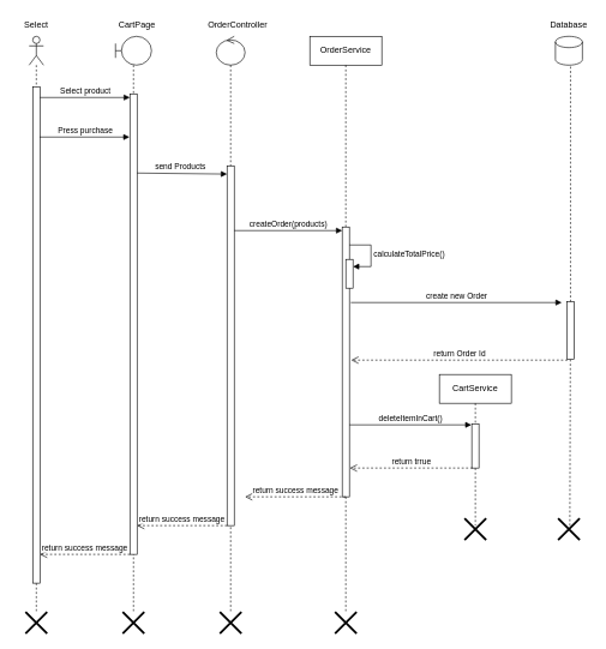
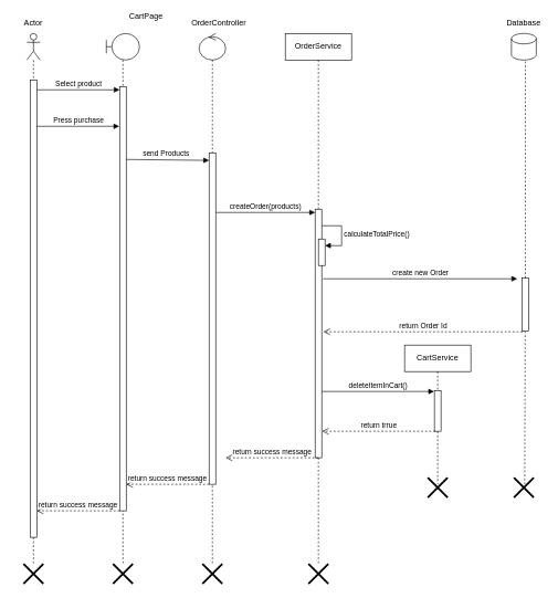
- <mxCell id="4" value="Select" style="text;html=1;strokeColor=none;fillColor=none;align=center;verticalAlign=middle;whiteSpace=wrap;rounded=0;" parent="1" vertex="1"><mxGeometry x="20" y="20" width="60" height="30" as="geometry" /></mxCell>
+ <mxCell id="4" value="Actor" style="text;html=1;strokeColor=none;fillColor=none;align=center;verticalAlign=middle;whiteSpace=wrap;rounded=0;" parent="1" vertex="1"><mxGeometry x="20" y="20" width="60" height="30" as="geometry" /></mxCell>
- <mxCell id="7" value="CartPage" style="text;html=1;strokeColor=none;fillColor=none;align=center;verticalAlign=middle;whiteSpace=wrap;rounded=0;" parent="1" vertex="1"><mxGeometry x="160" y="20" width="60" height="30" as="geometry" /></mxCell>
+ <mxCell id="7" value="CartPage" style="text;html=1;strokeColor=none;fillColor=none;align=center;verticalAlign=middle;whiteSpace=wrap;rounded=0;" parent="1" vertex="1"><mxGeometry x="190" y="10" width="60" height="30" as="geometry" /></mxCell>
